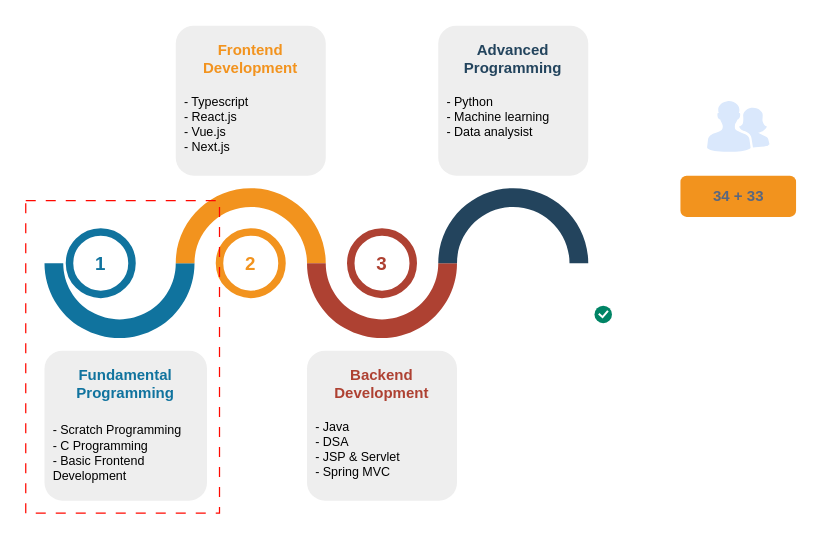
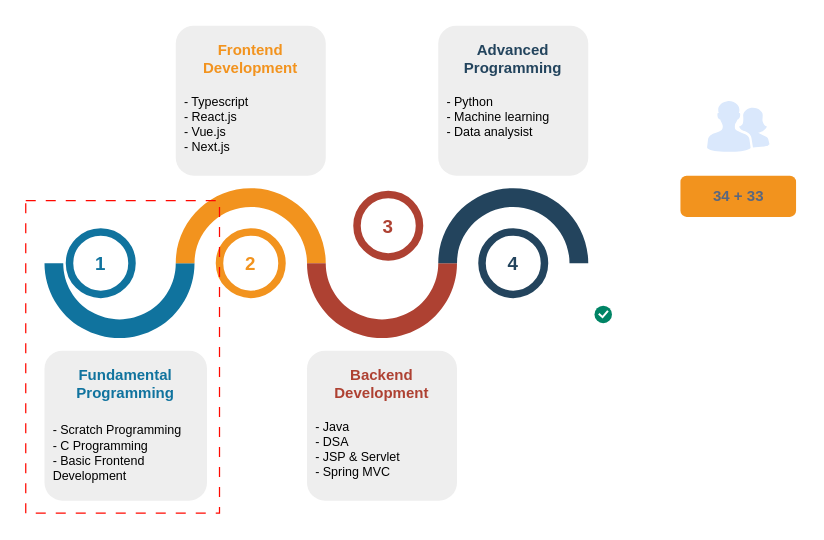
- <mxCell id="8" value="3" style="shape=ellipse;strokeWidth=6;strokeColor=#AE4132;fontSize=15;html=1;whiteSpace=wrap;fontStyle=1;fontColor=#AE4132;" vertex="1" parent="1"><mxGeometry x="280" y="185" width="50" height="50" as="geometry" /></mxCell>
+ <mxCell id="8" value="3" style="shape=ellipse;strokeWidth=6;strokeColor=#AE4132;fontSize=15;html=1;whiteSpace=wrap;fontStyle=1;fontColor=#AE4132;" vertex="1" parent="1"><mxGeometry x="285" y="155" width="50" height="50" as="geometry" /></mxCell>
+ <mxCell id="9" value="4" style="shape=ellipse;strokeWidth=6;strokeColor=#23445D;fontSize=15;html=1;whiteSpace=wrap;fontStyle=1;fontColor=#23445D;" vertex="1" parent="1"><mxGeometry x="385" y="185" width="50" height="50" as="geometry" /></mxCell>
